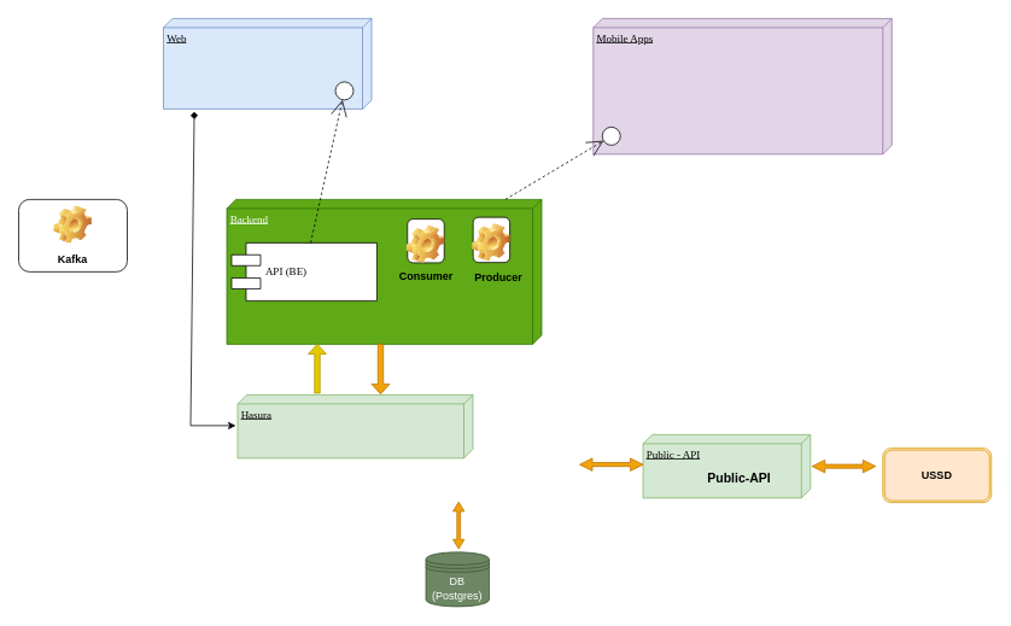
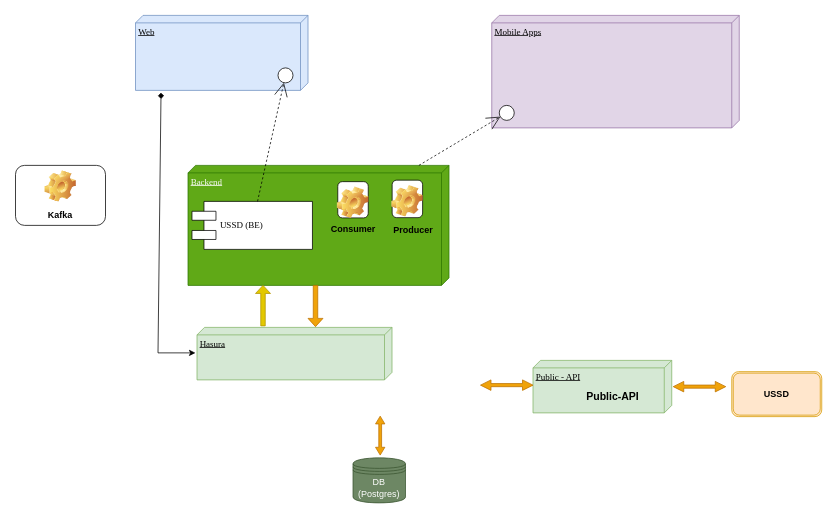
- <mxCell id="10" value="API (BE)" style="shape=component;align=left;spacingLeft=36;rounded=0;shadow=0;comic=0;labelBackgroundColor=none;strokeWidth=1;fontFamily=Verdana;fontSize=12;html=1;" parent="8" vertex="1"><mxGeometry x="5.308" y="48" width="160.615" height="64" as="geometry" /></mxCell>
+ <mxCell id="10" value="USSD (BE)" style="shape=component;align=left;spacingLeft=36;rounded=0;shadow=0;comic=0;labelBackgroundColor=none;strokeWidth=1;fontFamily=Verdana;fontSize=12;html=1;" parent="8" vertex="1"><mxGeometry x="5.308" y="48" width="160.615" height="64" as="geometry" /></mxCell>
